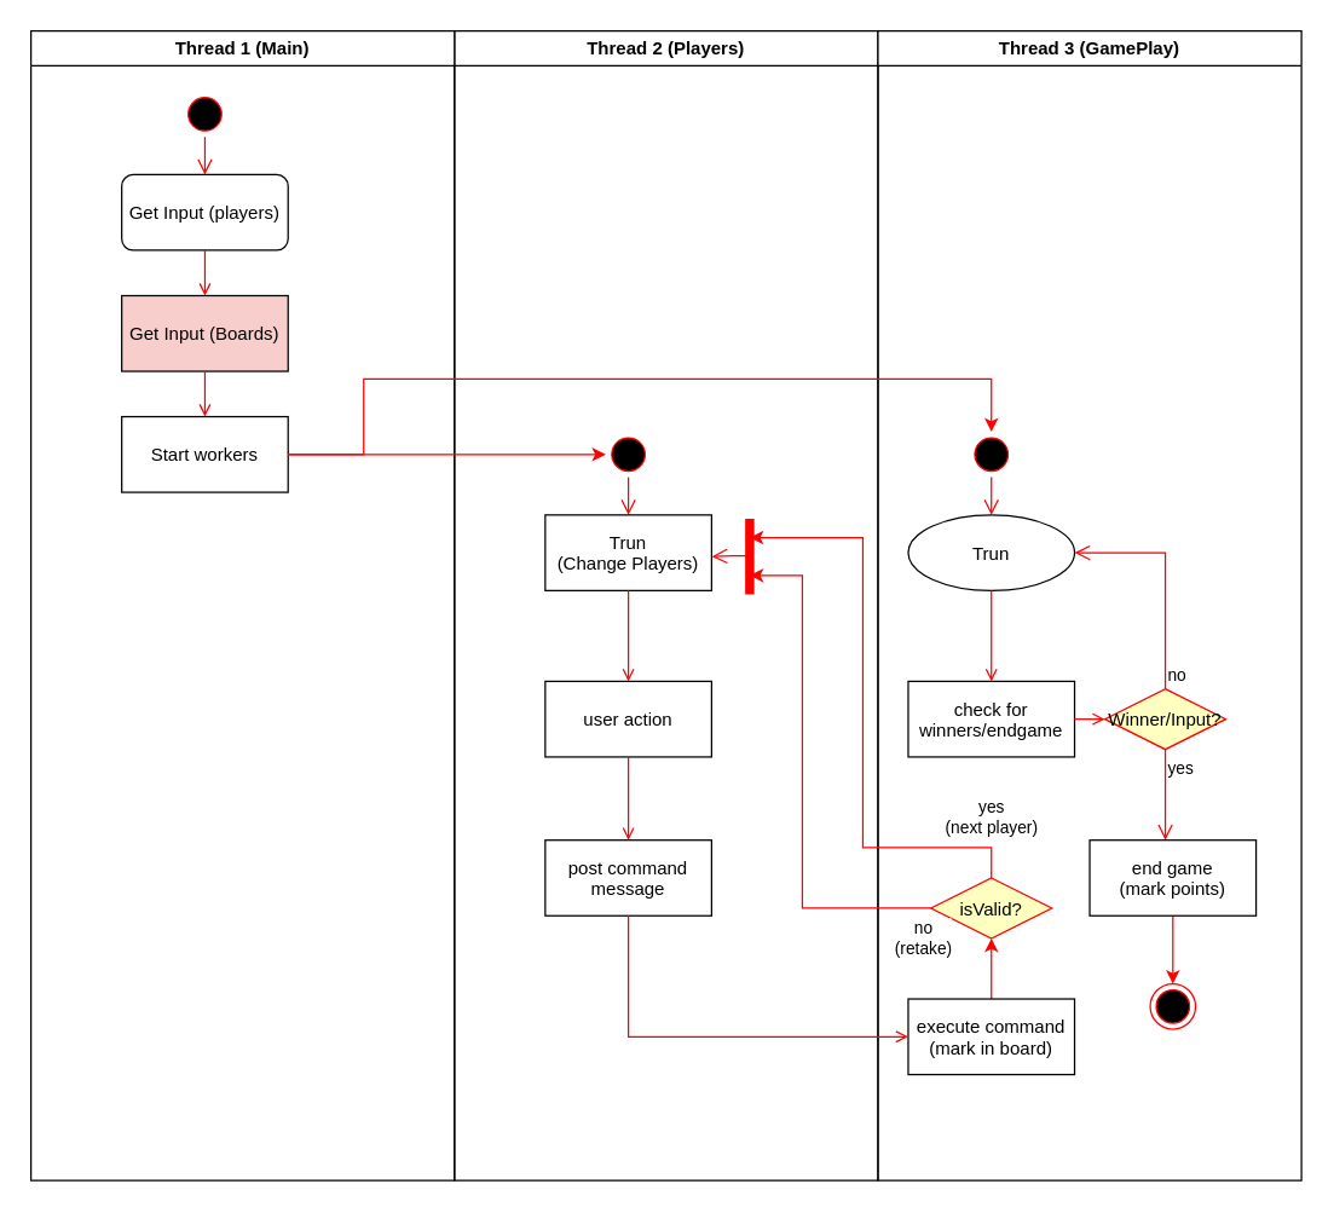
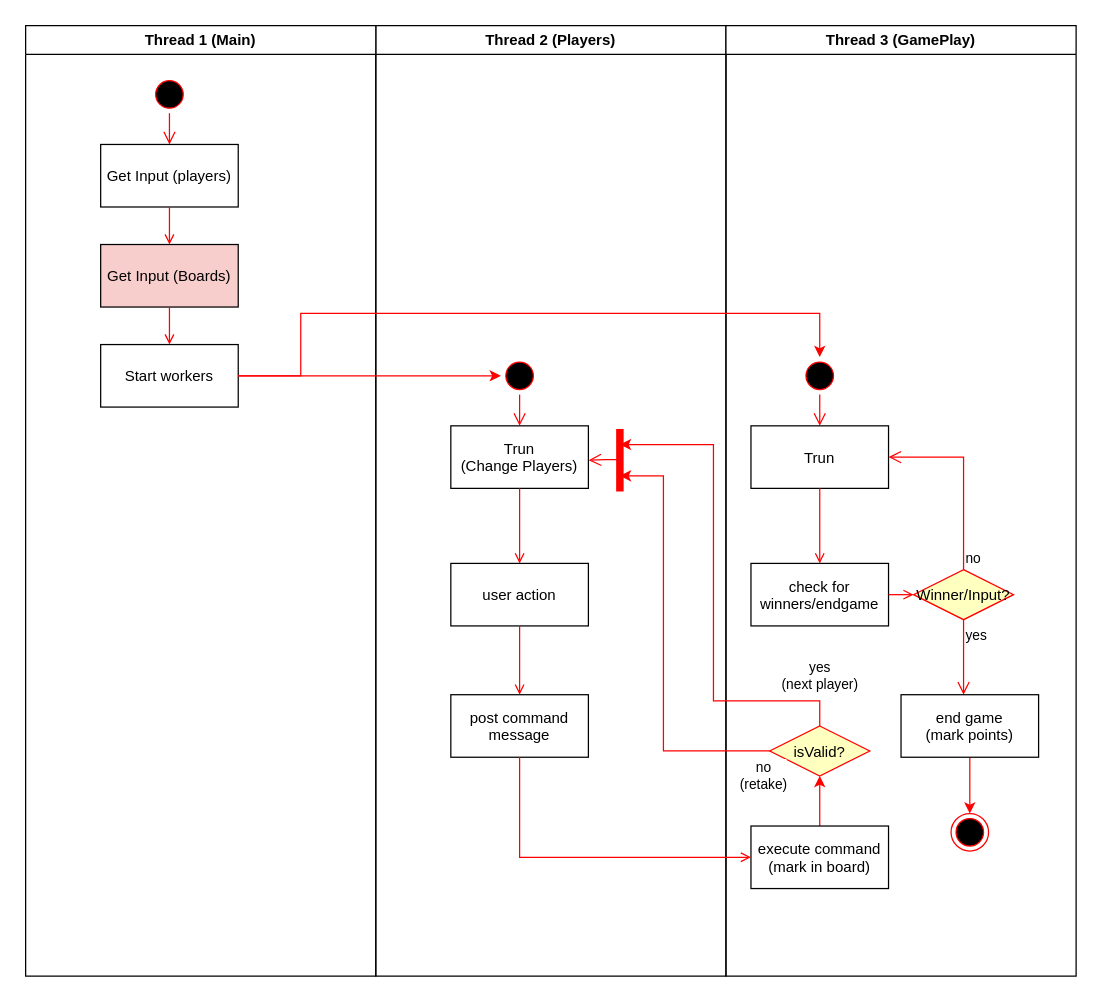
- <mxCell id="30" value="Get Input (players)" style="rounded=1;" parent="27" vertex="1"><mxGeometry x="60" y="95" width="110" height="50" as="geometry" /></mxCell>
+ <mxCell id="30" value="Get Input (players)" style="" parent="27" vertex="1"><mxGeometry x="60" y="95" width="110" height="50" as="geometry" /></mxCell>
- <mxCell id="13" value="Trun" style="ellipse;" parent="10" vertex="1"><mxGeometry x="20" y="320" width="110" height="50" as="geometry" /></mxCell>
+ <mxCell id="13" value="Trun" style="" parent="10" vertex="1"><mxGeometry x="20" y="320" width="110" height="50" as="geometry" /></mxCell>
